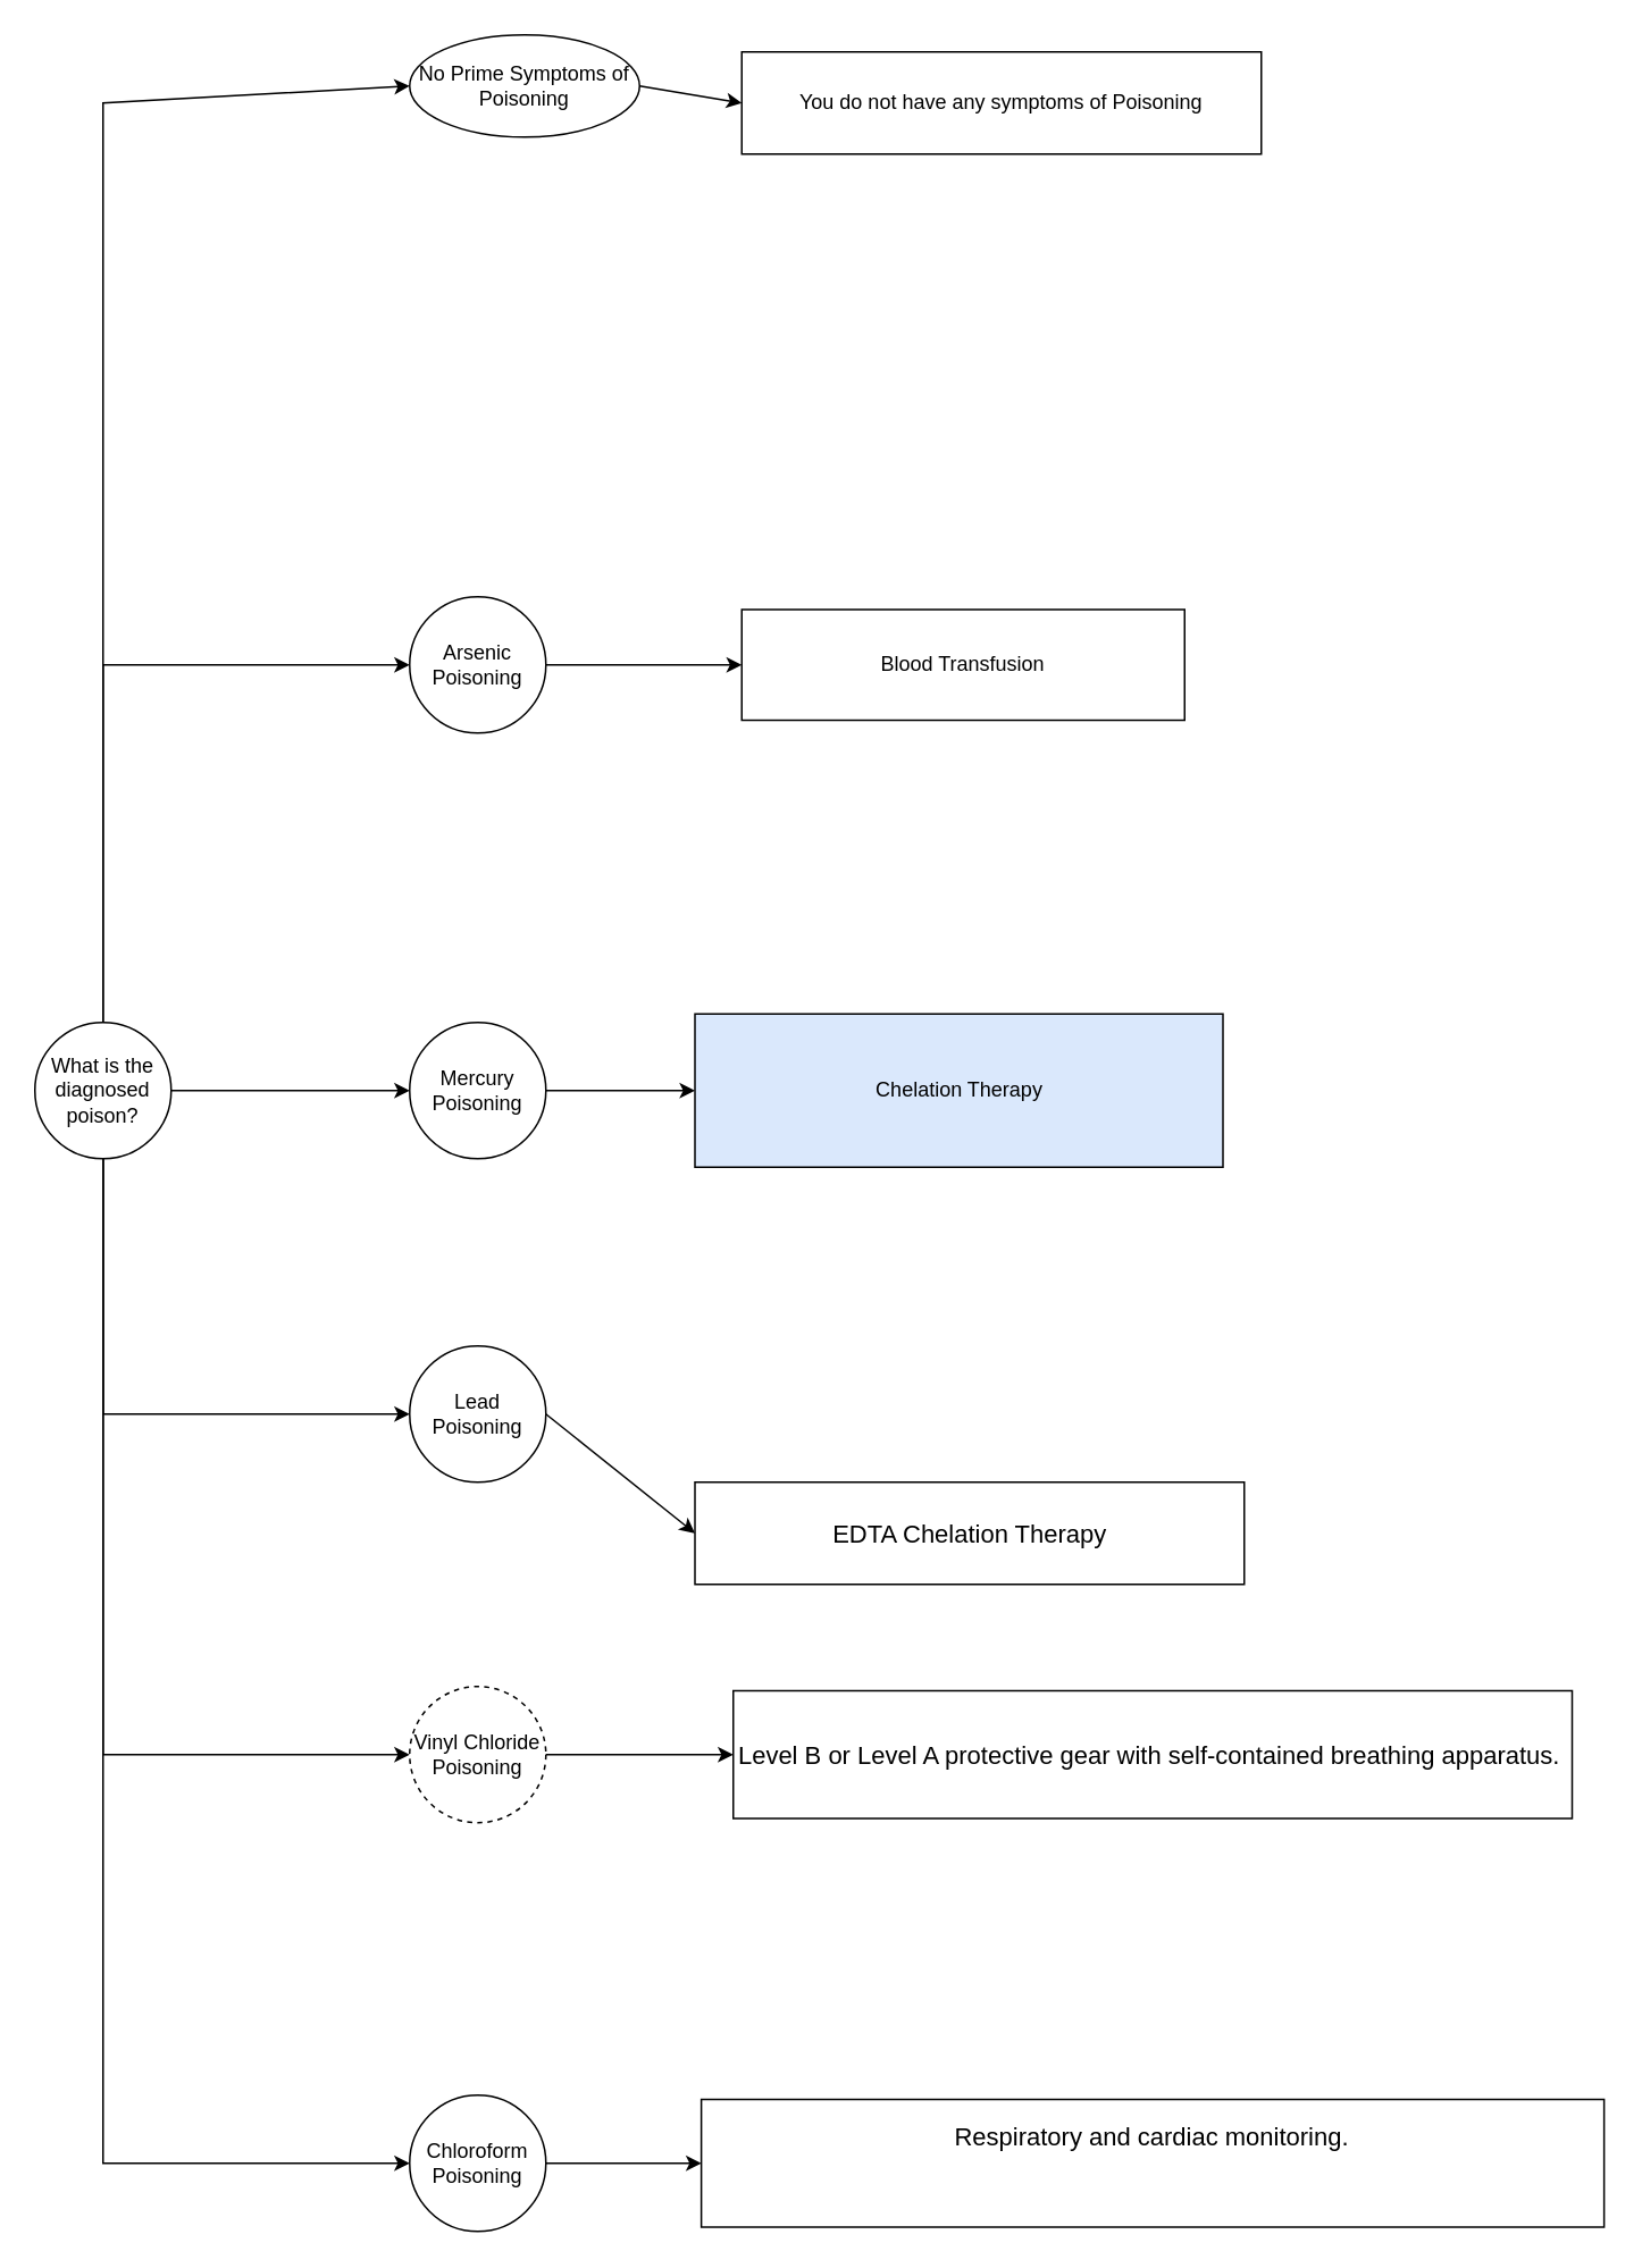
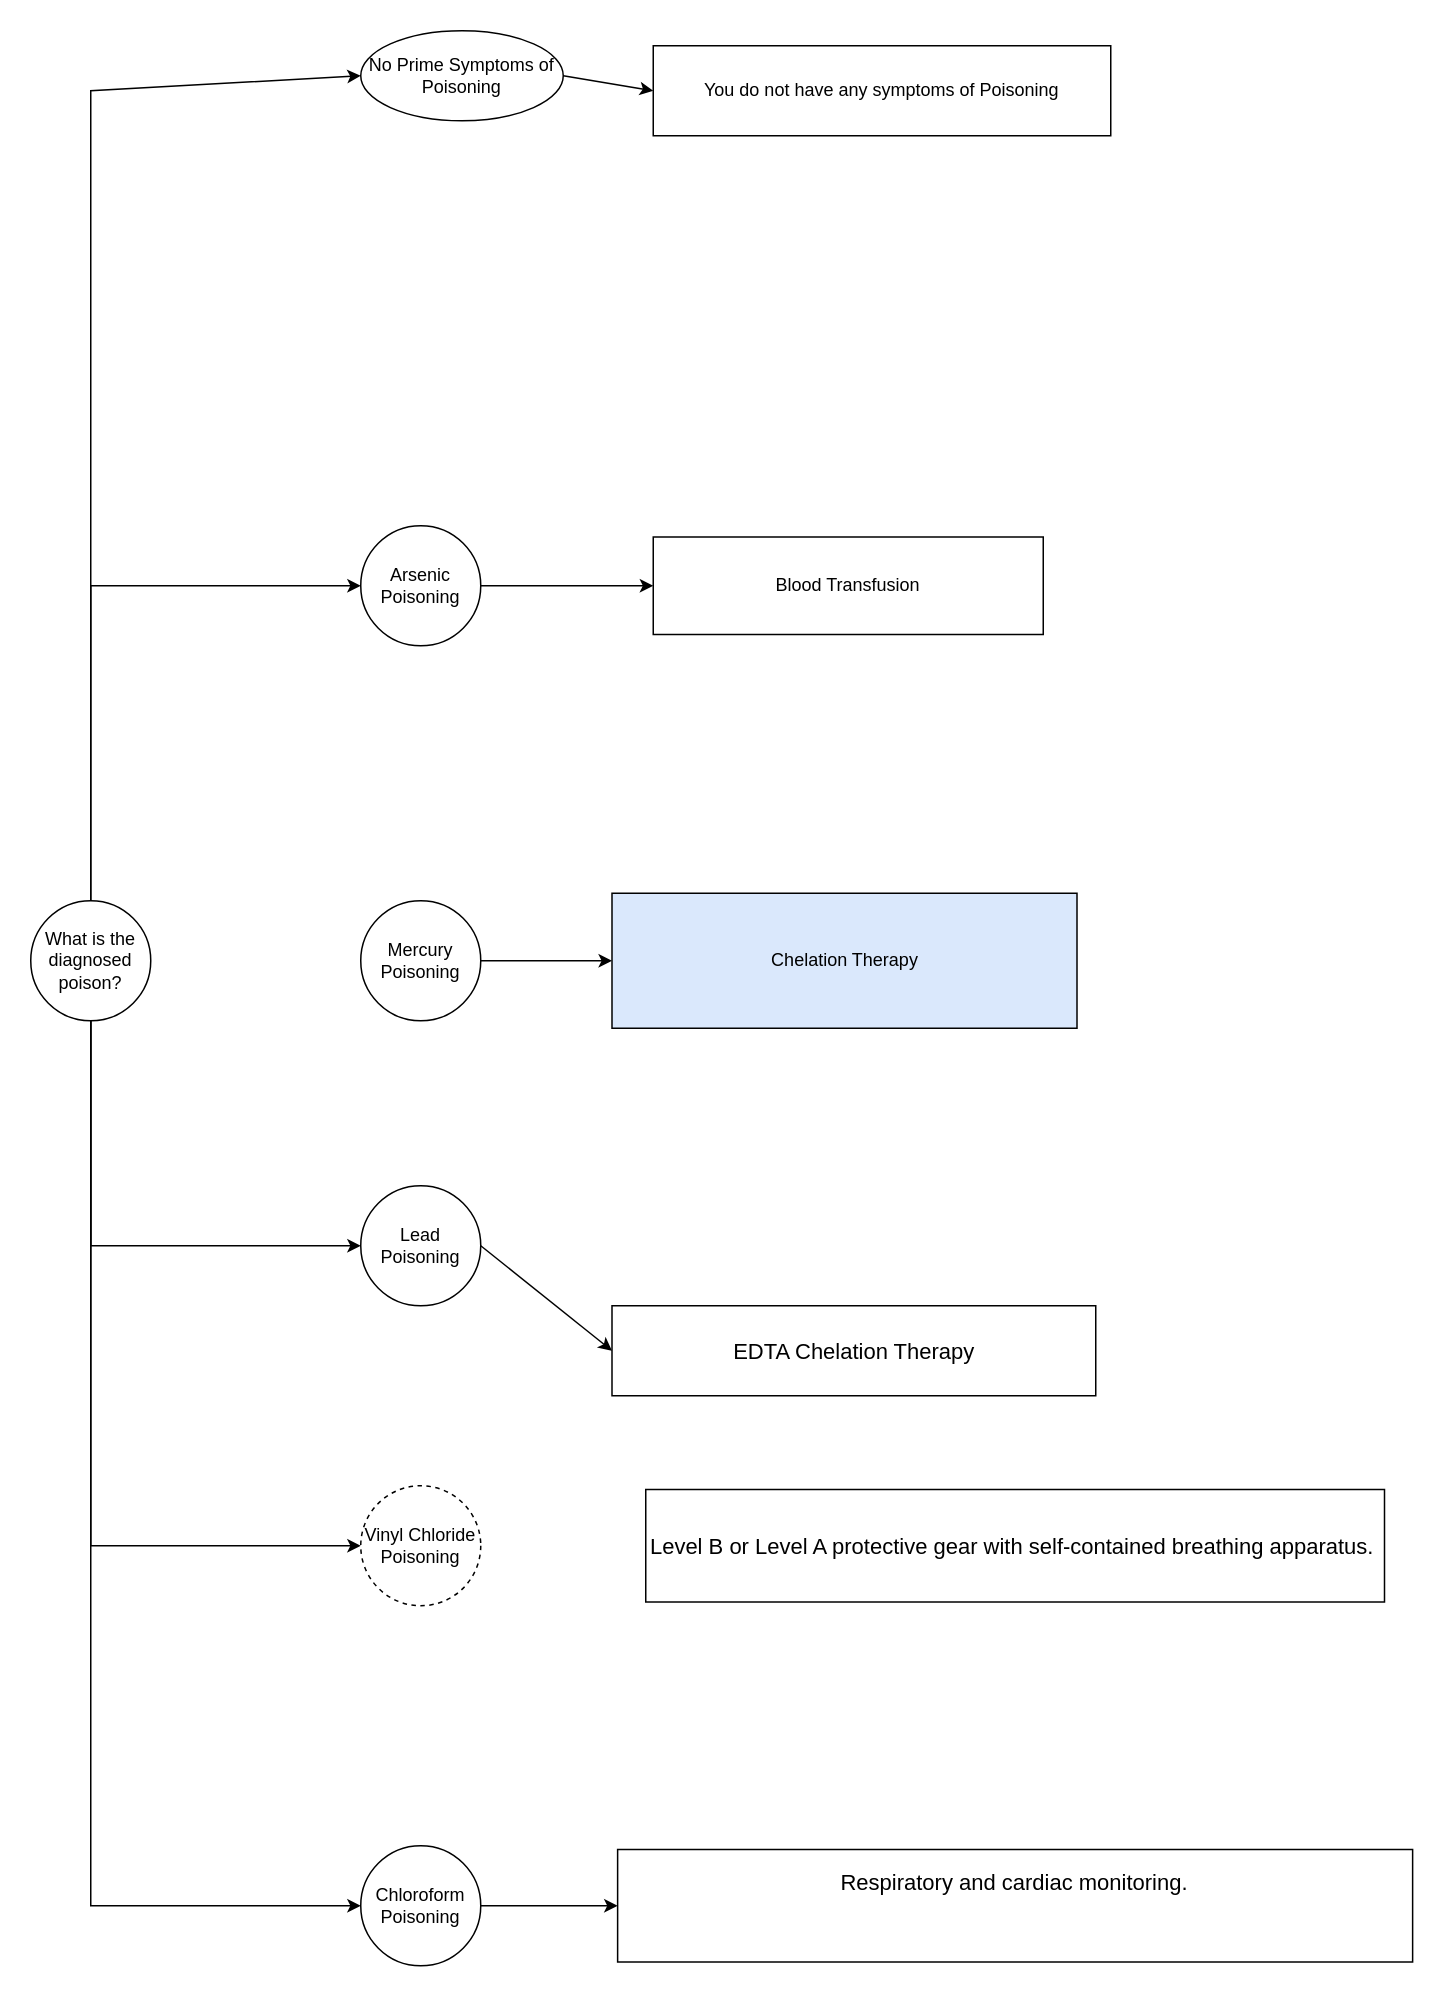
- <mxCell id="5" value="" style="endArrow=classic;html=1;rounded=0;exitX=1;exitY=0.5;exitDx=0;exitDy=0;" parent="1" source="2" target="3" edge="1"><mxGeometry width="50" height="50" relative="1" as="geometry"><mxPoint x="250" y="640" as="sourcePoint" /><mxPoint x="300" y="590" as="targetPoint" /></mxGeometry></mxCell>
- <mxCell id="17" value="" style="endArrow=classic;html=1;rounded=0;entryX=0;entryY=0.5;entryDx=0;entryDy=0;exitX=1;exitY=0.5;exitDx=0;exitDy=0;" parent="1" source="15" target="16" edge="1"><mxGeometry width="50" height="50" relative="1" as="geometry"><mxPoint x="330" y="840" as="sourcePoint" /><mxPoint x="417.5" y="840" as="targetPoint" /></mxGeometry></mxCell>
